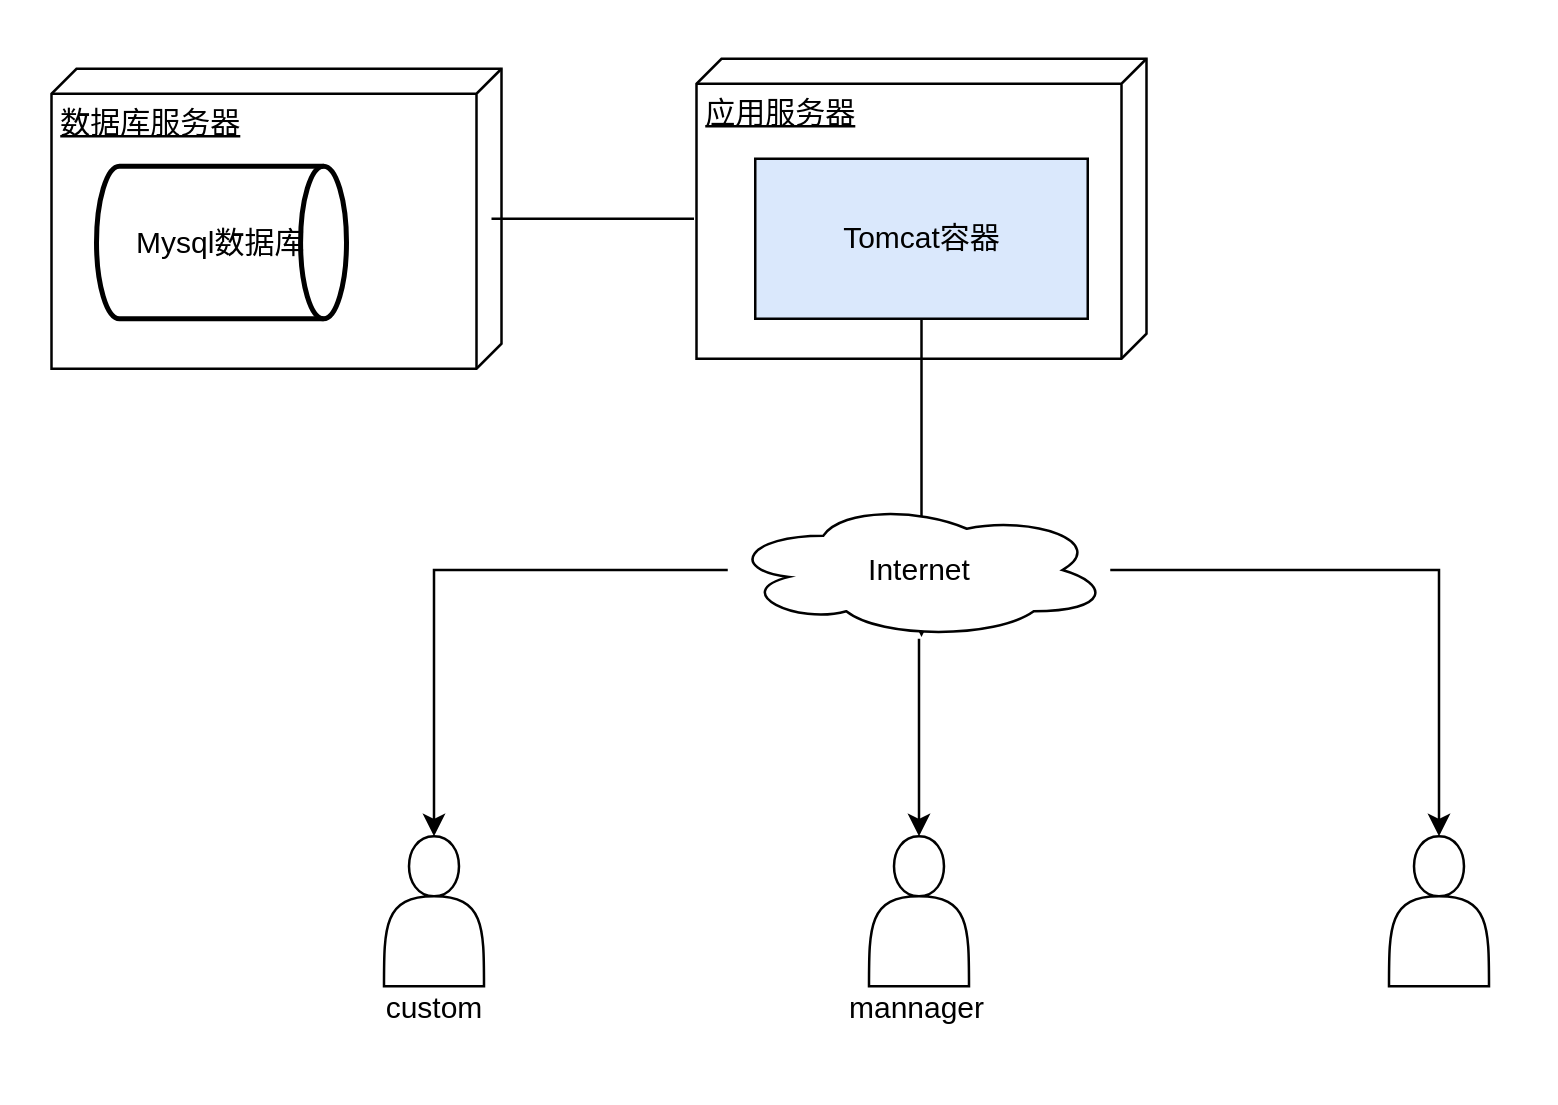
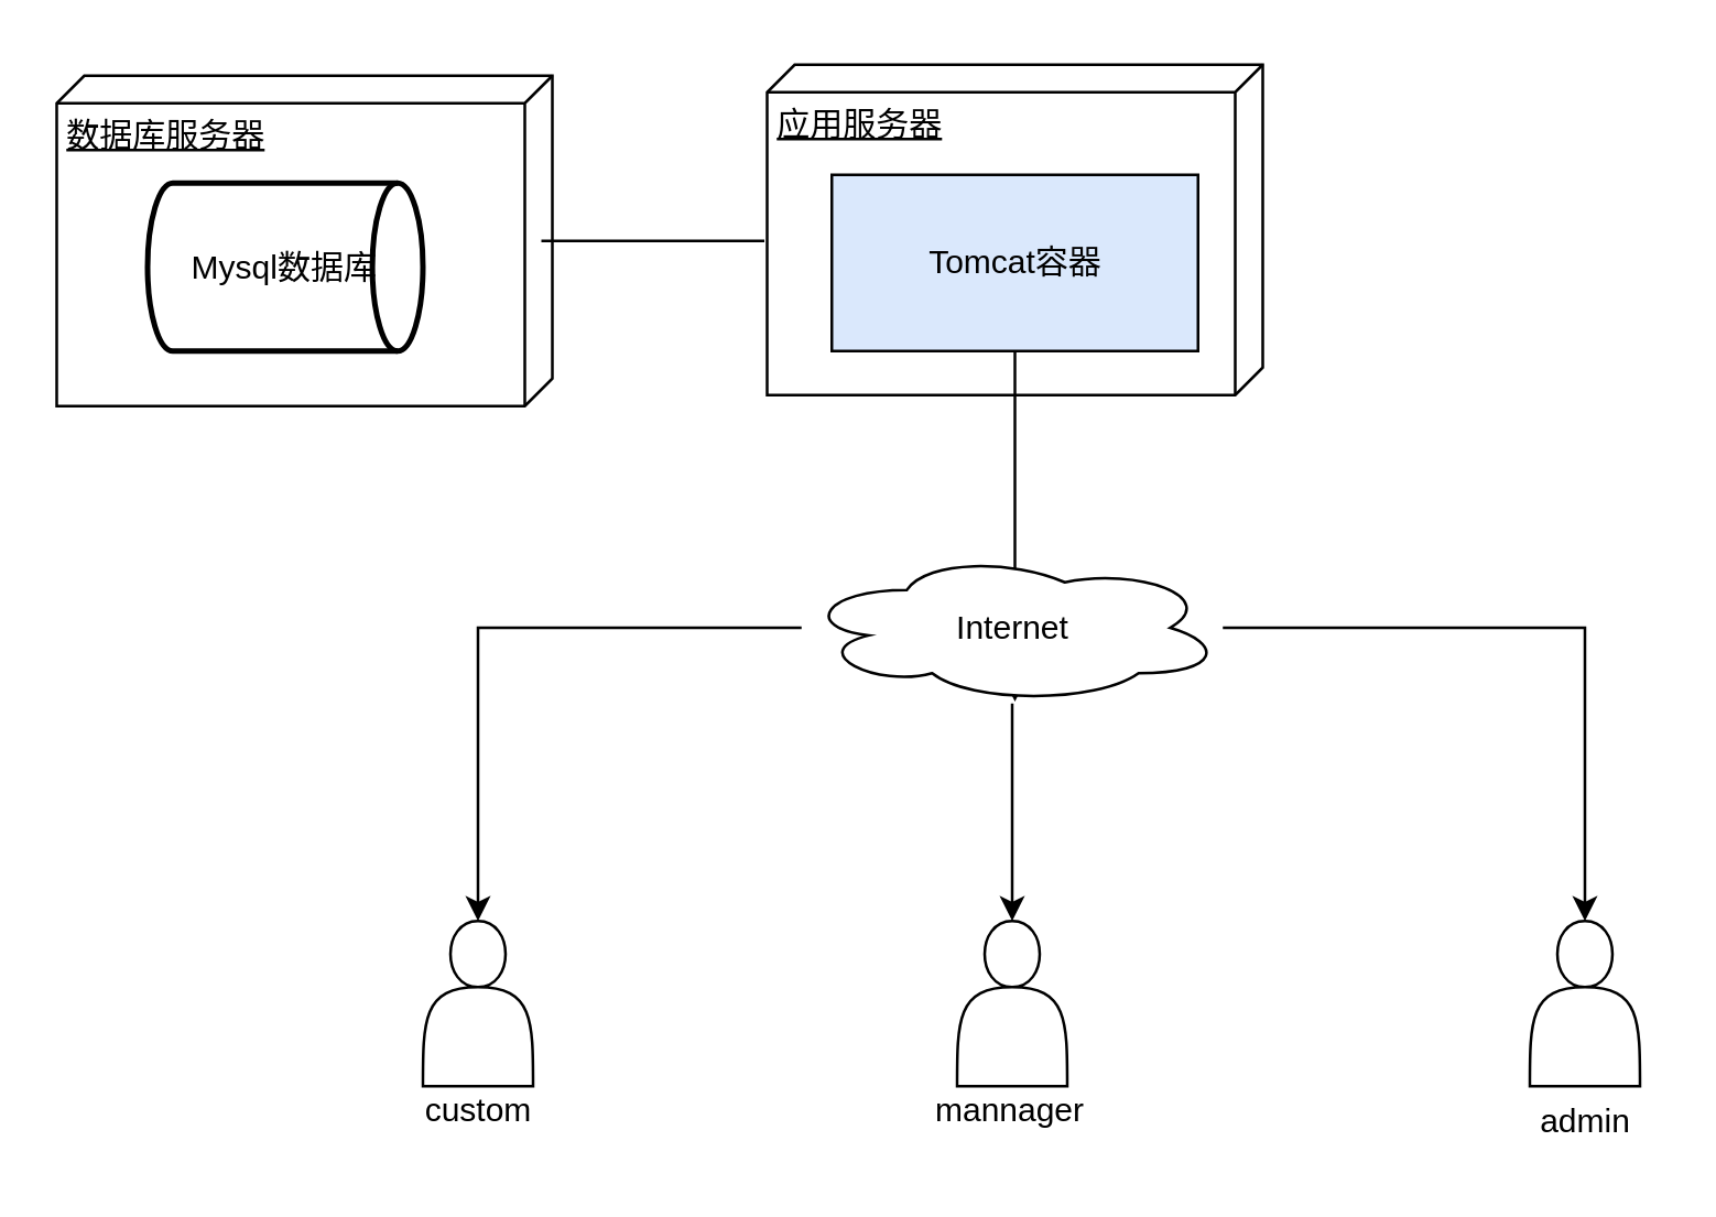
- <mxCell id="15" value="Mysql数据库" style="strokeWidth=2;html=1;shape=mxgraph.flowchart.direct_data;whiteSpace=wrap;" vertex="1" parent="13"><mxGeometry x="18" y="39" width="100" height="61" as="geometry" /></mxCell>
+ <mxCell id="15" value="Mysql数据库" style="strokeWidth=2;html=1;shape=mxgraph.flowchart.direct_data;whiteSpace=wrap;" vertex="1" parent="13"><mxGeometry x="33" y="39" width="100" height="61" as="geometry" /></mxCell>
+ <mxCell id="19" value="admin" style="text;html=1;align=center;verticalAlign=middle;resizable=0;points=[];autosize=1;strokeColor=none;fillColor=none;" vertex="1" parent="1"><mxGeometry x="549.5" y="394" width="51" height="26" as="geometry" /></mxCell>
